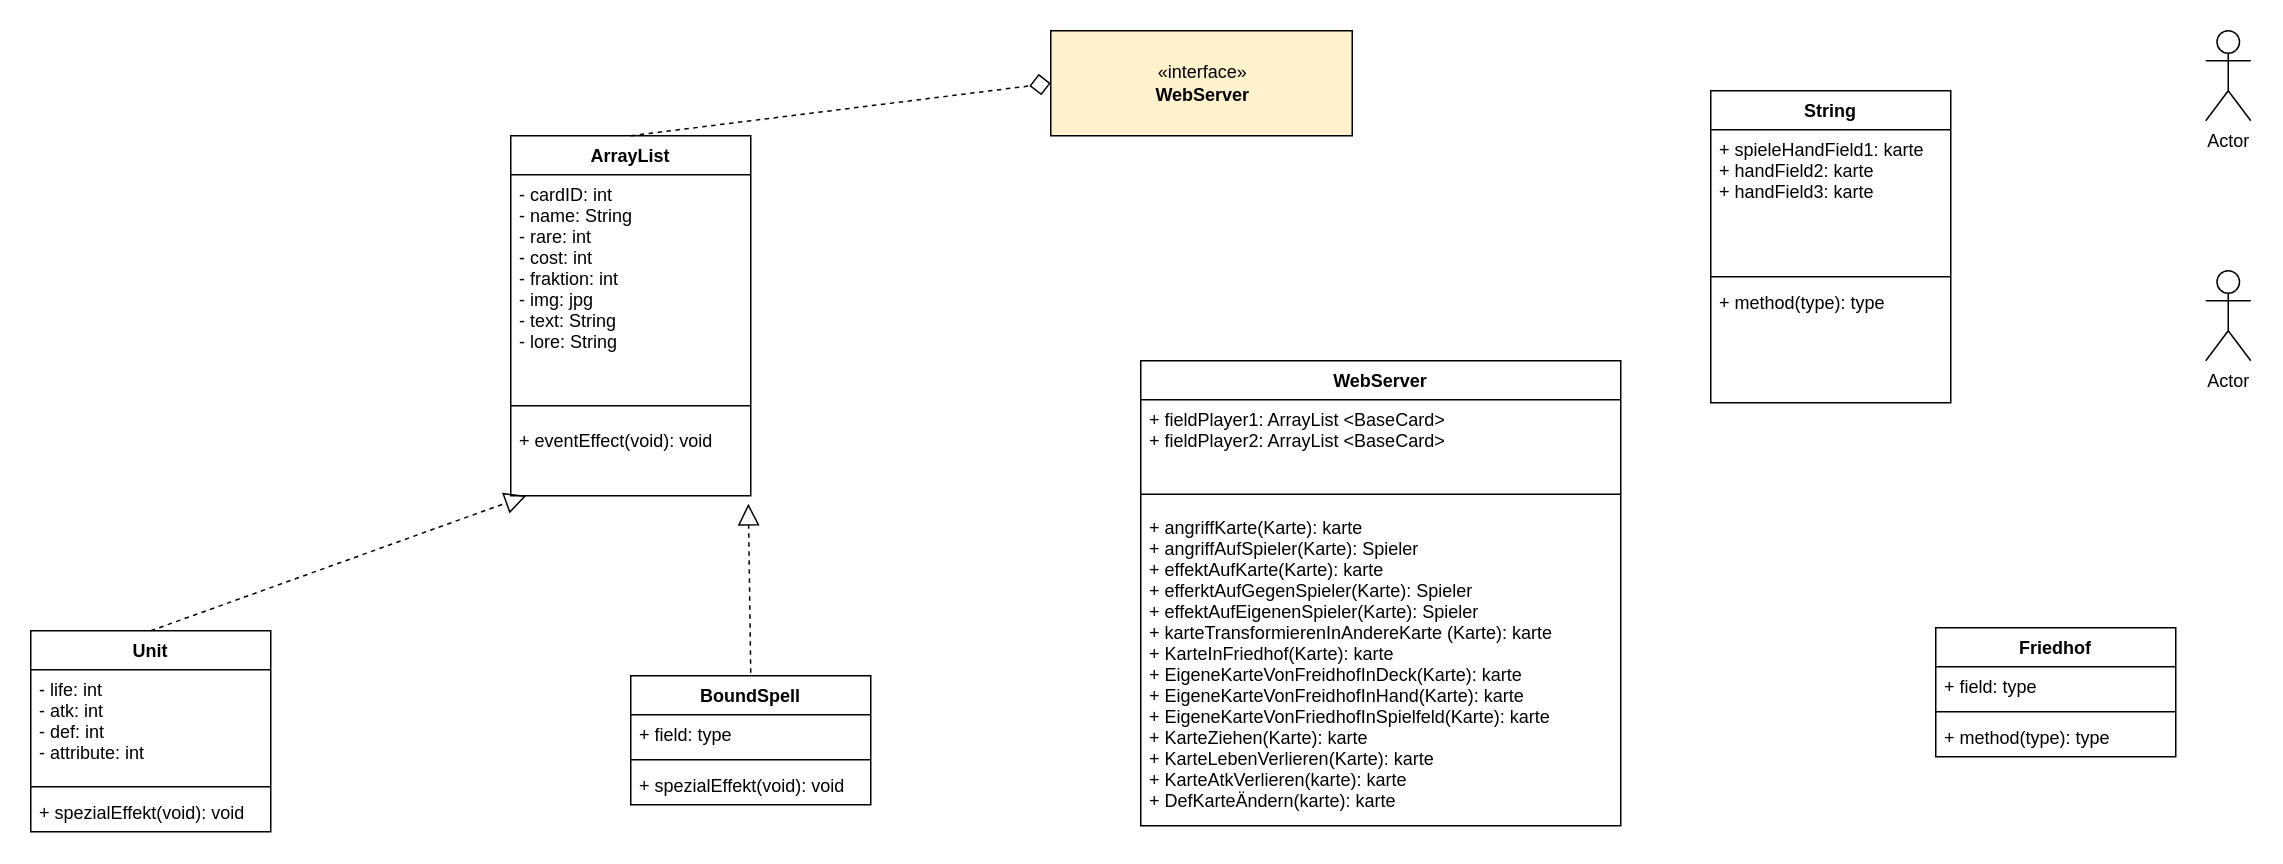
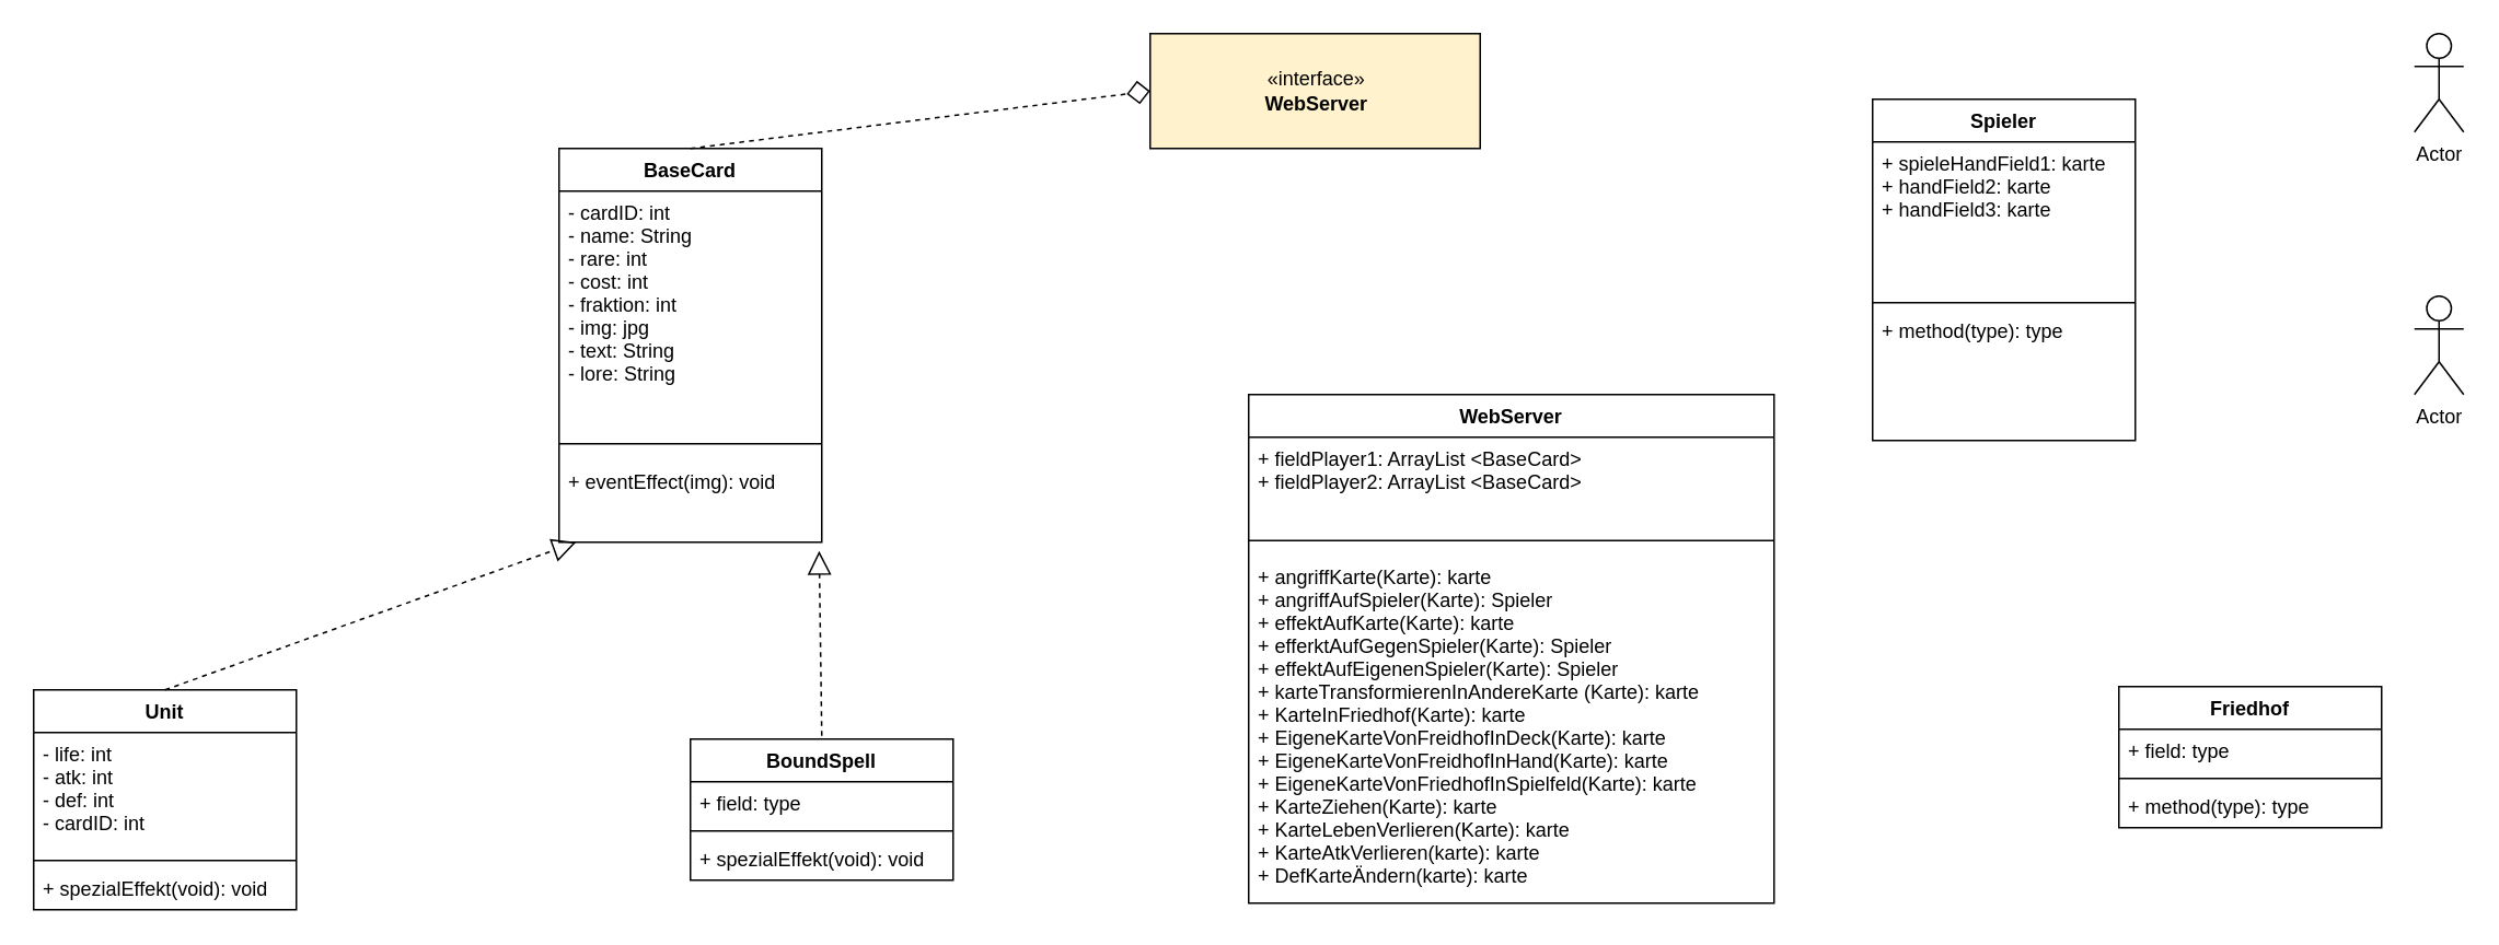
- <mxCell id="27" value="String" style="swimlane;fontStyle=1;align=center;verticalAlign=top;childLayout=stackLayout;horizontal=1;startSize=26;horizontalStack=0;resizeParent=1;resizeParentMax=0;resizeLast=0;collapsible=1;marginBottom=0;" vertex="1" parent="1"><mxGeometry x="1140" y="60" width="160" height="208" as="geometry" /></mxCell>
+ <mxCell id="27" value="Spieler" style="swimlane;fontStyle=1;align=center;verticalAlign=top;childLayout=stackLayout;horizontal=1;startSize=26;horizontalStack=0;resizeParent=1;resizeParentMax=0;resizeLast=0;collapsible=1;marginBottom=0;" vertex="1" parent="1"><mxGeometry x="1140" y="60" width="160" height="208" as="geometry" /></mxCell>
- <mxCell id="14" value="ArrayList" style="swimlane;fontStyle=1;align=center;verticalAlign=top;childLayout=stackLayout;horizontal=1;startSize=26;horizontalStack=0;resizeParent=1;resizeParentMax=0;resizeLast=0;collapsible=1;marginBottom=0;" parent="1" vertex="1"><mxGeometry x="340" y="90" width="160" height="240" as="geometry" /></mxCell>
+ <mxCell id="14" value="BaseCard" style="swimlane;fontStyle=1;align=center;verticalAlign=top;childLayout=stackLayout;horizontal=1;startSize=26;horizontalStack=0;resizeParent=1;resizeParentMax=0;resizeLast=0;collapsible=1;marginBottom=0;" parent="1" vertex="1"><mxGeometry x="340" y="90" width="160" height="240" as="geometry" /></mxCell>
- <mxCell id="17" value="+ eventEffect(void): void" style="text;strokeColor=none;fillColor=none;align=left;verticalAlign=top;spacingLeft=4;spacingRight=4;overflow=hidden;rotatable=0;points=[[0,0.5],[1,0.5]];portConstraint=eastwest;" parent="14" vertex="1"><mxGeometry y="190" width="160" height="50" as="geometry" /></mxCell>
+ <mxCell id="17" value="+ eventEffect(img): void" style="text;strokeColor=none;fillColor=none;align=left;verticalAlign=top;spacingLeft=4;spacingRight=4;overflow=hidden;rotatable=0;points=[[0,0.5],[1,0.5]];portConstraint=eastwest;" parent="14" vertex="1"><mxGeometry y="190" width="160" height="50" as="geometry" /></mxCell>
- <mxCell id="4" value="- life: int &#10;- atk: int&#10;- def: int &#10;- attribute: int &#10;&#10;" style="text;strokeColor=none;fillColor=none;align=left;verticalAlign=top;spacingLeft=4;spacingRight=4;overflow=hidden;rotatable=0;points=[[0,0.5],[1,0.5]];portConstraint=eastwest;" parent="2" vertex="1"><mxGeometry y="26" width="160" height="74" as="geometry" /></mxCell>
+ <mxCell id="4" value="- life: int &#10;- atk: int&#10;- def: int &#10;- cardID: int &#10;&#10;" style="text;strokeColor=none;fillColor=none;align=left;verticalAlign=top;spacingLeft=4;spacingRight=4;overflow=hidden;rotatable=0;points=[[0,0.5],[1,0.5]];portConstraint=eastwest;" parent="2" vertex="1"><mxGeometry y="26" width="160" height="74" as="geometry" /></mxCell>
